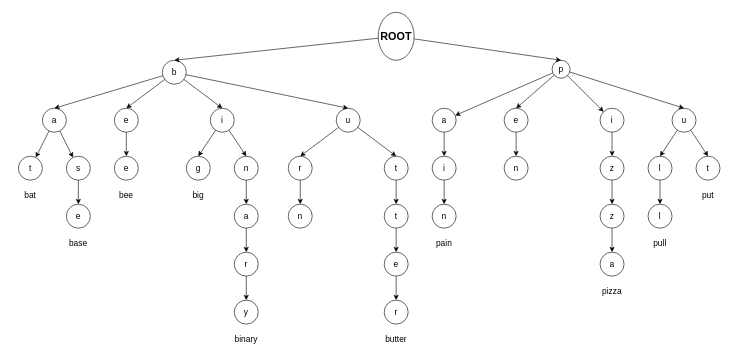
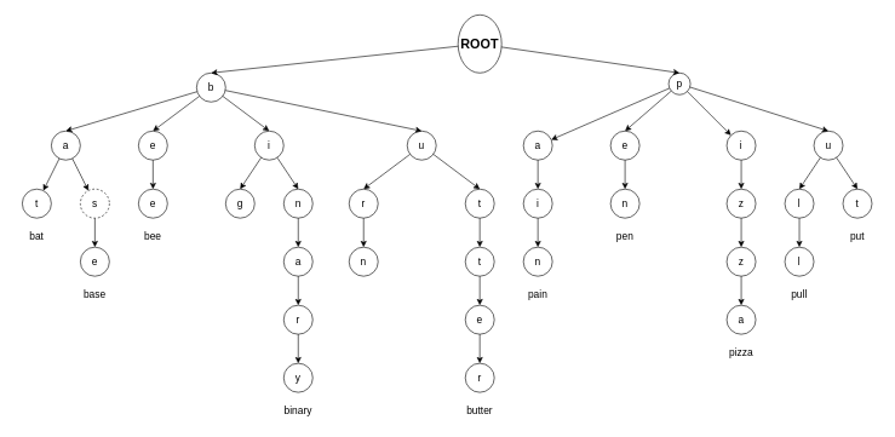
- <mxCell id="54" value="s" style="ellipse;whiteSpace=wrap;html=1;aspect=fixed;fillColor=none;fontStyle=0;fontSize=14;" parent="1" vertex="1"><mxGeometry x="110" y="260" width="40" height="40" as="geometry" /></mxCell>
+ <mxCell id="54" value="s" style="ellipse;whiteSpace=wrap;html=1;aspect=fixed;fillColor=none;fontStyle=0;fontSize=14;dashed=1;" parent="1" vertex="1"><mxGeometry x="110" y="260" width="40" height="40" as="geometry" /></mxCell>
- <mxCell id="60" value="big" style="text;html=1;strokeColor=none;fillColor=none;align=center;verticalAlign=middle;whiteSpace=wrap;rounded=0;fontSize=14;" parent="1" vertex="1"><mxGeometry x="300" y="310" width="60" height="30" as="geometry" /></mxCell>
+ <mxCell id="62" value="pen" style="text;html=1;strokeColor=none;fillColor=none;align=center;verticalAlign=middle;whiteSpace=wrap;rounded=0;fontSize=14;" parent="1" vertex="1"><mxGeometry x="830" y="310" width="60" height="30" as="geometry" /></mxCell>
